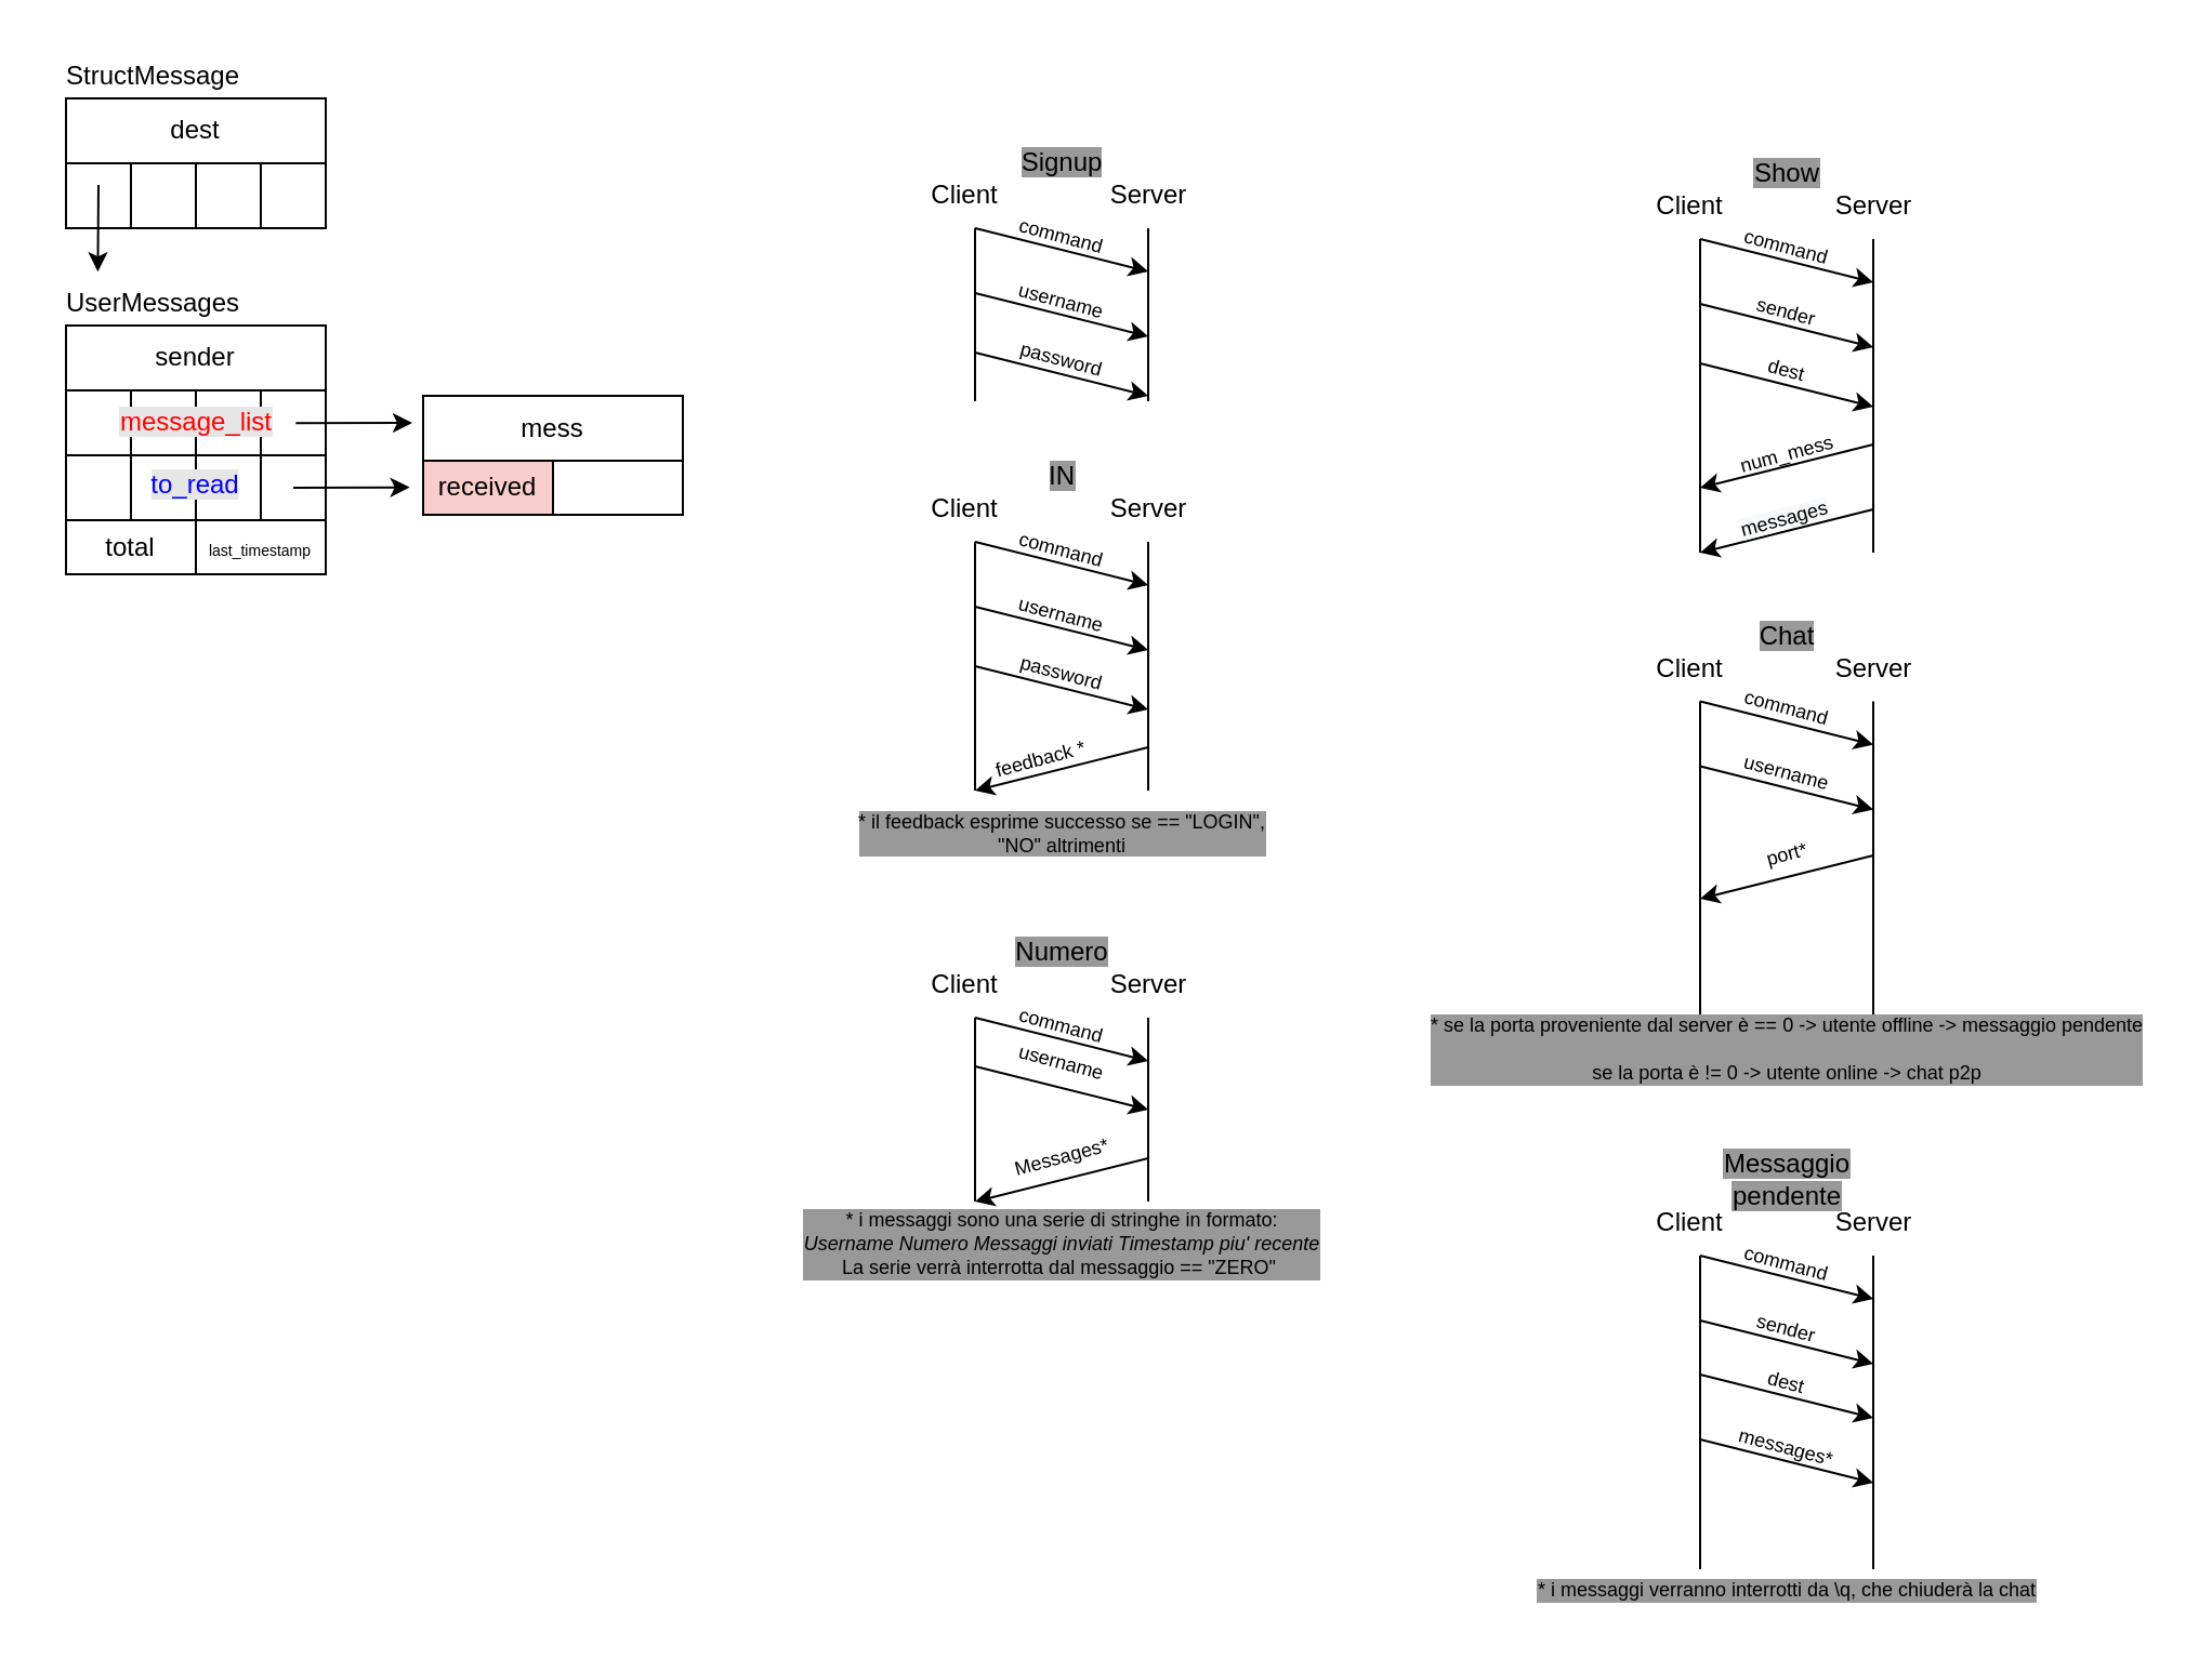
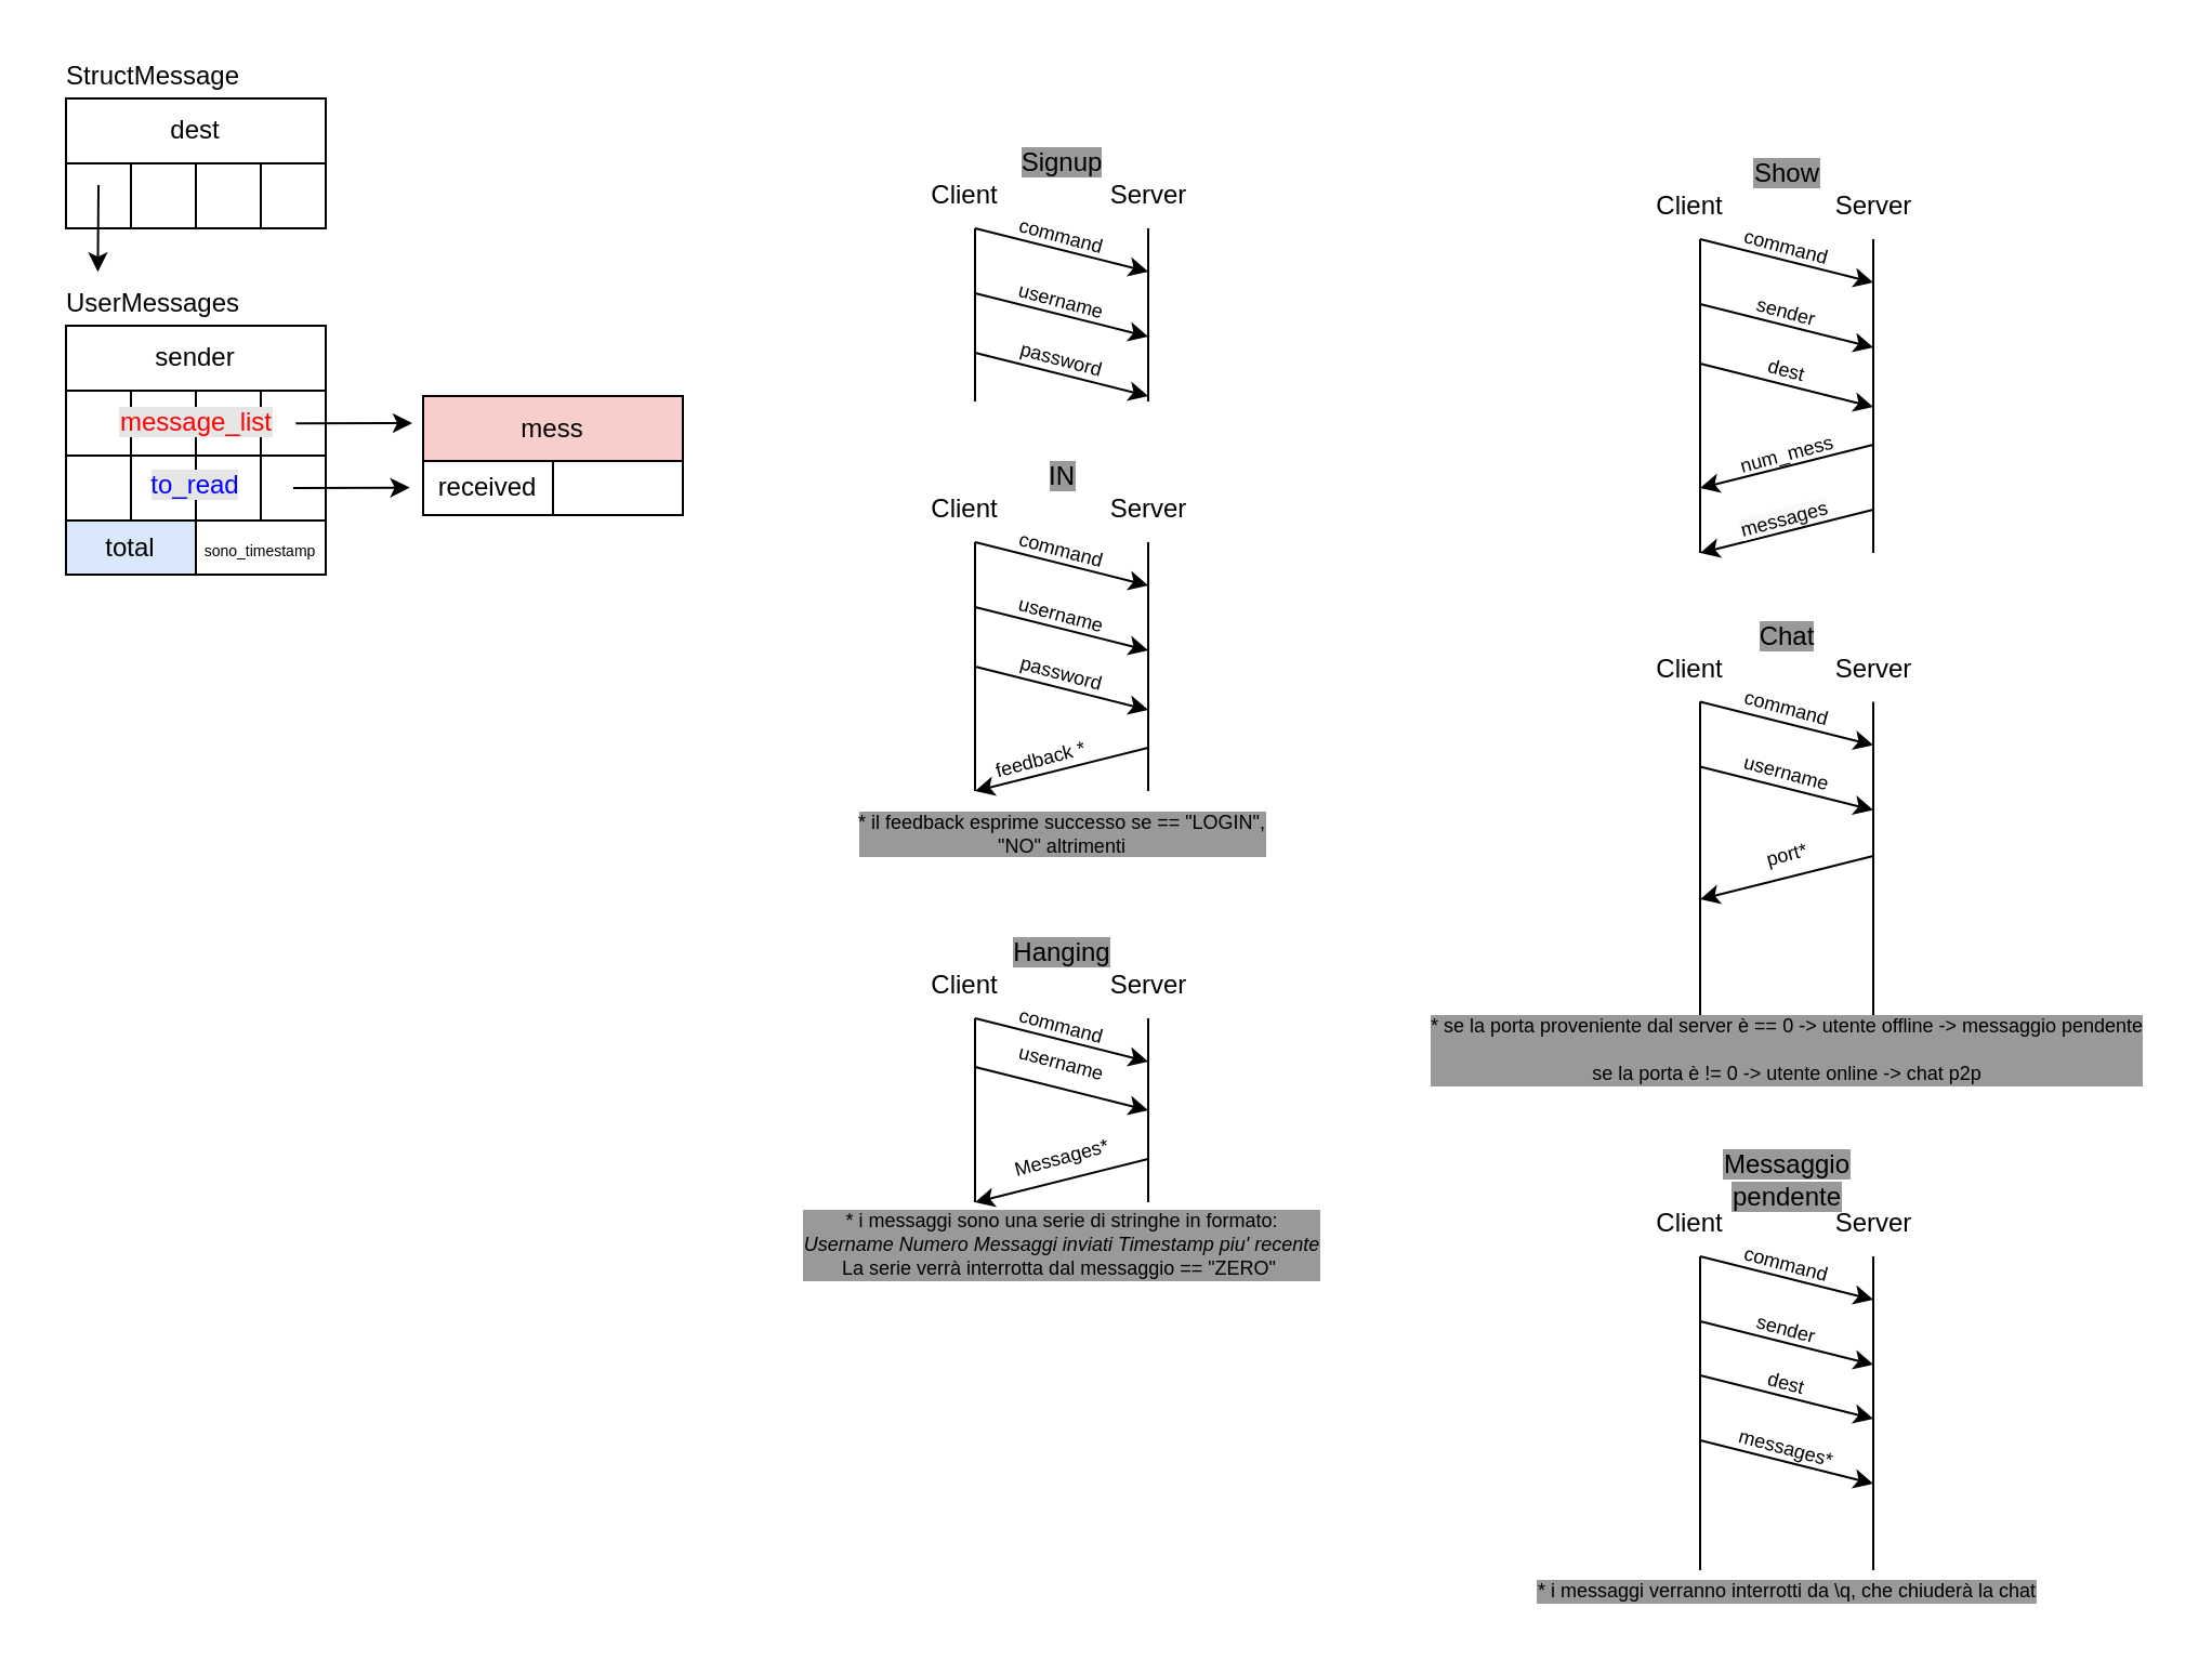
- <mxCell id="28" value="mess" style="rounded=0;whiteSpace=wrap;html=1;" parent="1" vertex="1"><mxGeometry x="195" y="182.5" width="120" height="30" as="geometry" /></mxCell>
+ <mxCell id="28" value="mess" style="rounded=0;whiteSpace=wrap;html=1;fillColor=#f8cecc;" parent="1" vertex="1"><mxGeometry x="195" y="182.5" width="120" height="30" as="geometry" /></mxCell>
- <mxCell id="29" value="received" style="rounded=0;whiteSpace=wrap;html=1;fillColor=#f8cecc;" parent="1" vertex="1"><mxGeometry x="195" y="212.5" width="60" height="25" as="geometry" /></mxCell>
+ <mxCell id="29" value="received" style="rounded=0;whiteSpace=wrap;html=1;" parent="1" vertex="1"><mxGeometry x="195" y="212.5" width="60" height="25" as="geometry" /></mxCell>
- <mxCell id="21" value="total" style="rounded=0;whiteSpace=wrap;html=1;" parent="1" vertex="1"><mxGeometry x="30" y="240" width="60" height="25" as="geometry" /></mxCell>
+ <mxCell id="21" value="total" style="rounded=0;whiteSpace=wrap;html=1;fillColor=#dae8fc;" parent="1" vertex="1"><mxGeometry x="30" y="240" width="60" height="25" as="geometry" /></mxCell>
- <mxCell id="22" value="&lt;font style=&quot;font-size: 7px;&quot;&gt;last_timestamp&lt;/font&gt;" style="rounded=0;whiteSpace=wrap;html=1;" parent="1" vertex="1"><mxGeometry x="90" y="240" width="60" height="25" as="geometry" /></mxCell>
+ <mxCell id="22" value="&lt;font style=&quot;font-size: 7px;&quot;&gt;sono_timestamp&lt;/font&gt;" style="rounded=0;whiteSpace=wrap;html=1;" parent="1" vertex="1"><mxGeometry x="90" y="240" width="60" height="25" as="geometry" /></mxCell>
- <mxCell id="57" value="&lt;span style=&quot;background-color: rgb(153, 153, 153);&quot;&gt;Numero&lt;/span&gt;" style="text;html=1;align=center;verticalAlign=middle;resizable=0;points=[];autosize=1;strokeColor=none;fillColor=none;" vertex="1" parent="1"><mxGeometry x="455" y="425" width="70" height="30" as="geometry" /></mxCell>
+ <mxCell id="57" value="&lt;span style=&quot;background-color: rgb(153, 153, 153);&quot;&gt;Hanging&lt;/span&gt;" style="text;html=1;align=center;verticalAlign=middle;resizable=0;points=[];autosize=1;strokeColor=none;fillColor=none;" vertex="1" parent="1"><mxGeometry x="455" y="425" width="70" height="30" as="geometry" /></mxCell>
